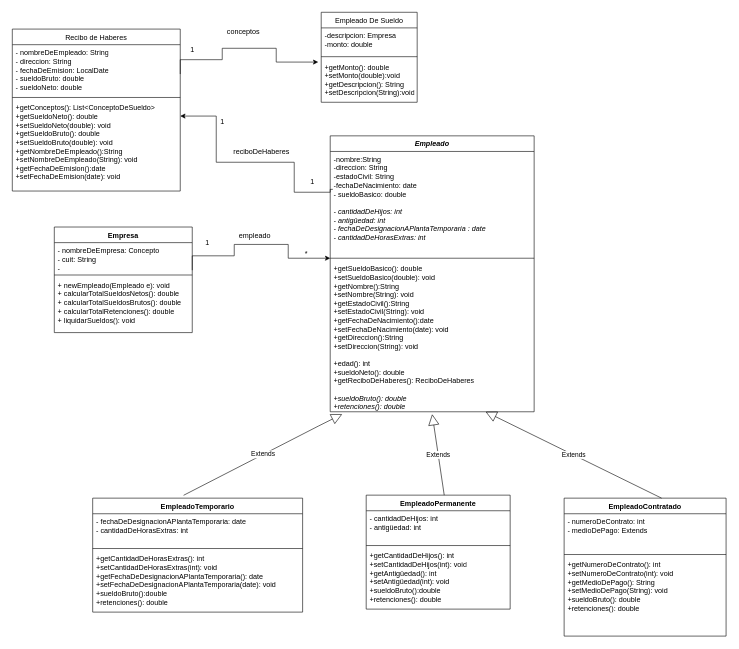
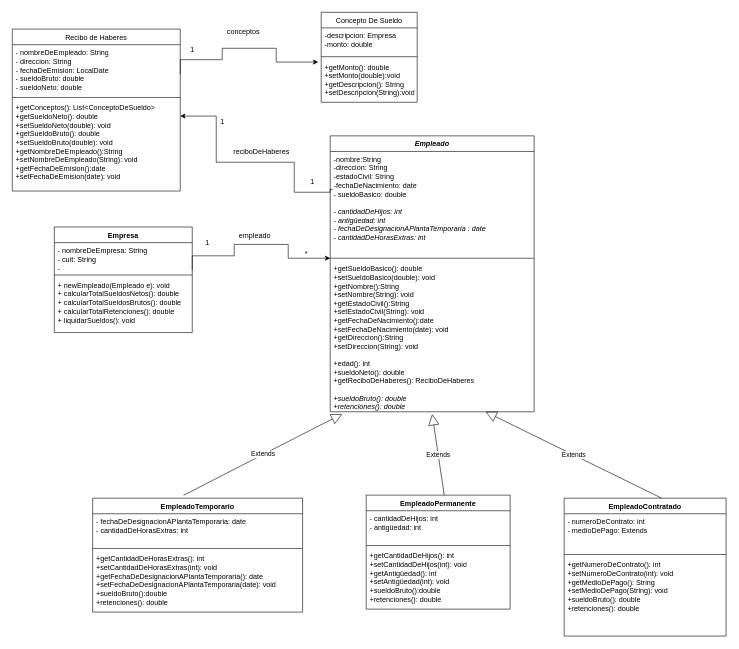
- <mxCell id="40" value="&lt;span style=&quot;font-weight: 400;&quot;&gt;Empleado De Sueldo&lt;/span&gt;" style="swimlane;fontStyle=1;align=center;verticalAlign=top;childLayout=stackLayout;horizontal=1;startSize=26;horizontalStack=0;resizeParent=1;resizeParentMax=0;resizeLast=0;collapsible=1;marginBottom=0;whiteSpace=wrap;html=1;" parent="1" vertex="1"><mxGeometry x="535" y="20" width="160" height="150" as="geometry" /></mxCell>
+ <mxCell id="40" value="&lt;span style=&quot;font-weight: 400;&quot;&gt;Concepto De Sueldo&lt;/span&gt;" style="swimlane;fontStyle=1;align=center;verticalAlign=top;childLayout=stackLayout;horizontal=1;startSize=26;horizontalStack=0;resizeParent=1;resizeParentMax=0;resizeLast=0;collapsible=1;marginBottom=0;whiteSpace=wrap;html=1;" parent="1" vertex="1"><mxGeometry x="535" y="20" width="160" height="150" as="geometry" /></mxCell>
- <mxCell id="3" value="- nombreDeEmpresa: Concepto&lt;div&gt;- cuit: String&lt;/div&gt;&lt;div&gt;-&amp;nbsp;&lt;/div&gt;" style="text;strokeColor=none;fillColor=none;align=left;verticalAlign=top;spacingLeft=4;spacingRight=4;overflow=hidden;rotatable=0;points=[[0,0.5],[1,0.5]];portConstraint=eastwest;whiteSpace=wrap;html=1;" parent="2" vertex="1"><mxGeometry y="26" width="230" height="50" as="geometry" /></mxCell>
+ <mxCell id="3" value="- nombreDeEmpresa: String&lt;div&gt;- cuit: String&lt;/div&gt;&lt;div&gt;-&amp;nbsp;&lt;/div&gt;" style="text;strokeColor=none;fillColor=none;align=left;verticalAlign=top;spacingLeft=4;spacingRight=4;overflow=hidden;rotatable=0;points=[[0,0.5],[1,0.5]];portConstraint=eastwest;whiteSpace=wrap;html=1;" parent="2" vertex="1"><mxGeometry y="26" width="230" height="50" as="geometry" /></mxCell>
